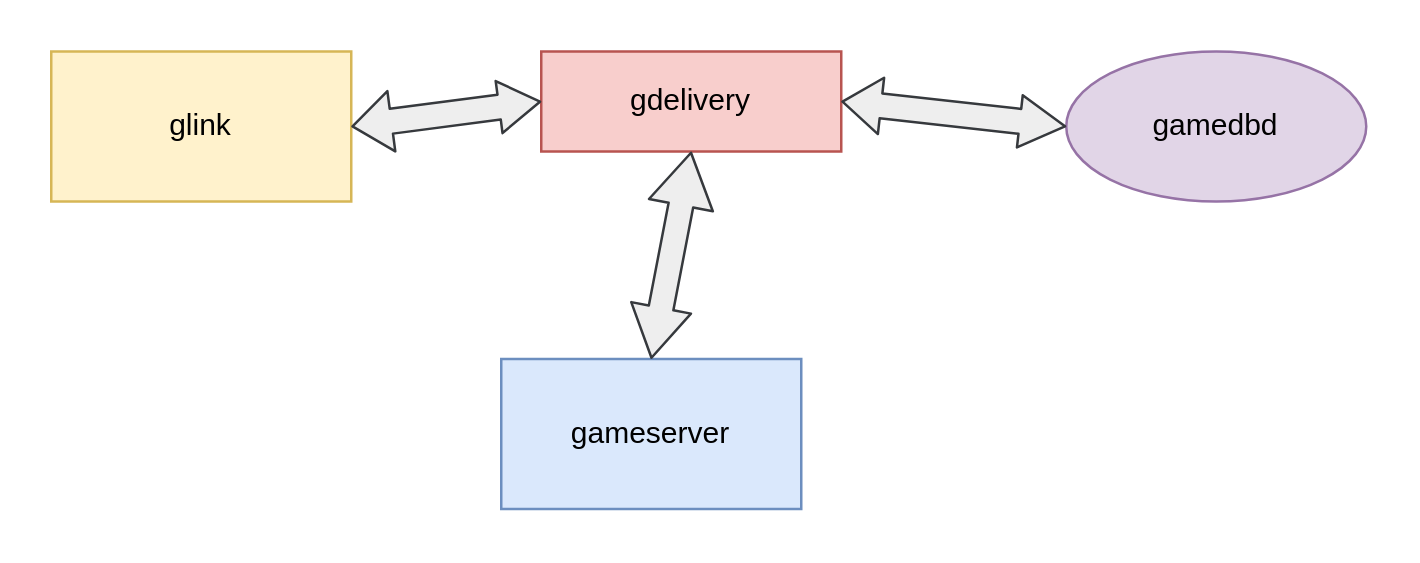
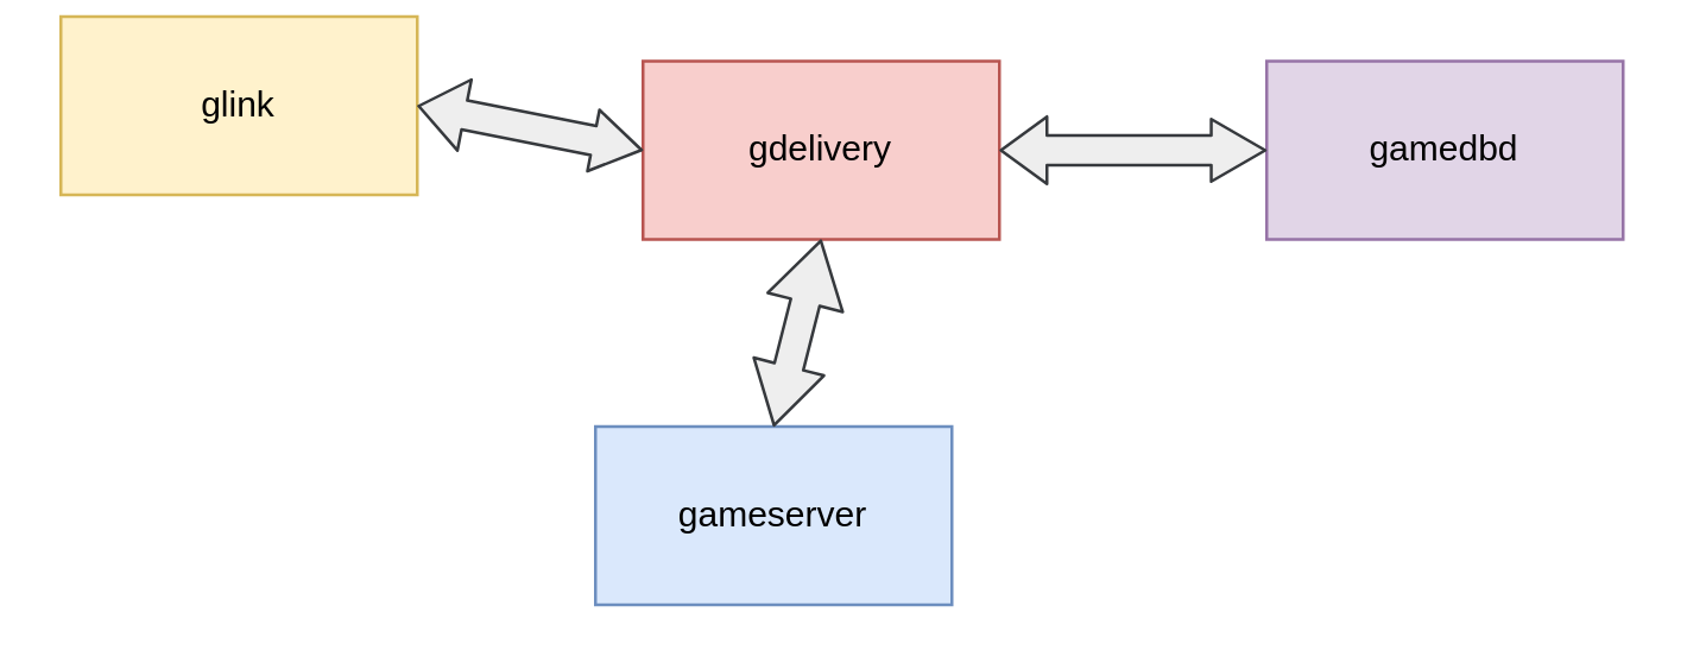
- <mxCell id="3" value="gdelivery" style="rounded=0;whiteSpace=wrap;html=1;shadow=0;fontFamily=Helvetica;fontSize=12;align=center;fillColor=#f8cecc;strokeColor=#b85450;" vertex="1" parent="1"><mxGeometry x="216" y="20" width="120" height="40" as="geometry" /></mxCell>
+ <mxCell id="3" value="gdelivery" style="rounded=0;whiteSpace=wrap;html=1;shadow=0;fontFamily=Helvetica;fontSize=12;align=center;fillColor=#f8cecc;strokeColor=#b85450;" vertex="1" parent="1"><mxGeometry x="216" y="20" width="120" height="60" as="geometry" /></mxCell>
- <mxCell id="2" value="glink" style="rounded=0;whiteSpace=wrap;html=1;shadow=0;fontFamily=Helvetica;fontSize=12;align=center;fillColor=#fff2cc;strokeColor=#d6b656;" vertex="1" parent="1"><mxGeometry x="20" y="20" width="120" height="60" as="geometry" /></mxCell>
+ <mxCell id="2" value="glink" style="rounded=0;whiteSpace=wrap;html=1;shadow=0;fontFamily=Helvetica;fontSize=12;align=center;fillColor=#fff2cc;strokeColor=#d6b656;" vertex="1" parent="1"><mxGeometry x="20" y="5" width="120" height="60" as="geometry" /></mxCell>
- <mxCell id="4" value="gamedbd" style="ellipse;whiteSpace=wrap;html=1;shadow=0;fontFamily=Helvetica;fontSize=12;align=center;fillColor=#e1d5e7;strokeColor=#9673a6;" vertex="1" parent="1"><mxGeometry x="426" y="20" width="120" height="60" as="geometry" /></mxCell>
+ <mxCell id="4" value="gamedbd" style="rounded=0;whiteSpace=wrap;html=1;shadow=0;fontFamily=Helvetica;fontSize=12;align=center;fillColor=#e1d5e7;strokeColor=#9673a6;" vertex="1" parent="1"><mxGeometry x="426" y="20" width="120" height="60" as="geometry" /></mxCell>
